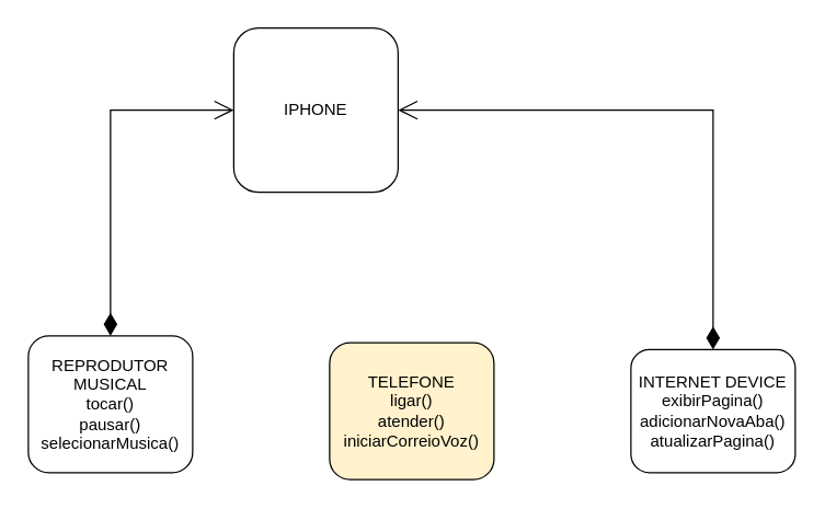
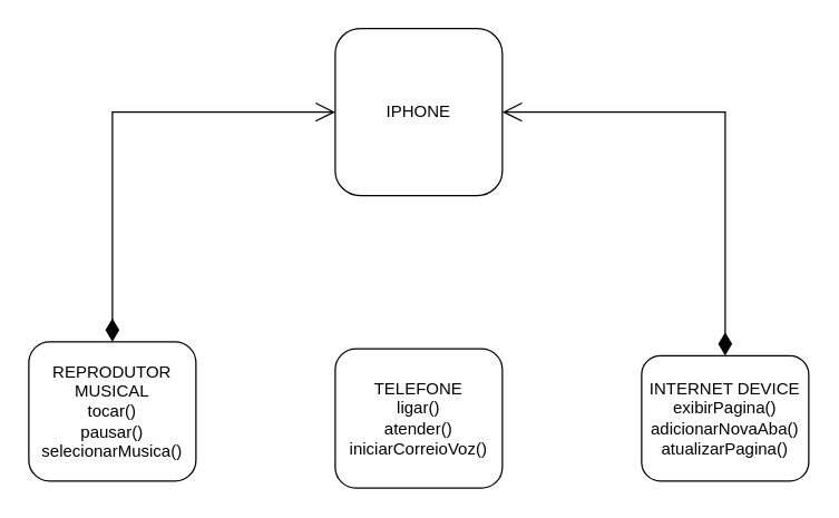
- <mxCell id="2" value="&lt;div&gt;IPHONE&lt;/div&gt;" style="rounded=1;whiteSpace=wrap;html=1;" vertex="1" parent="1"><mxGeometry x="170" y="20" width="120" height="120" as="geometry" /></mxCell>
+ <mxCell id="2" value="&lt;div&gt;IPHONE&lt;/div&gt;" style="rounded=1;whiteSpace=wrap;html=1;" vertex="1" parent="1"><mxGeometry x="240" y="20" width="120" height="120" as="geometry" /></mxCell>
- <mxCell id="5" value="TELEFONE&lt;br&gt;ligar()&lt;br&gt;atender()&lt;br&gt;&lt;div&gt;iniciarCorreioVoz()&lt;/div&gt;" style="rounded=1;whiteSpace=wrap;html=1;fillColor=#fff2cc;" vertex="1" parent="1"><mxGeometry x="240" y="250" width="120" height="100" as="geometry" /></mxCell>
+ <mxCell id="5" value="TELEFONE&lt;br&gt;ligar()&lt;br&gt;atender()&lt;br&gt;&lt;div&gt;iniciarCorreioVoz()&lt;/div&gt;" style="rounded=1;whiteSpace=wrap;html=1;" vertex="1" parent="1"><mxGeometry x="240" y="250" width="120" height="100" as="geometry" /></mxCell>
